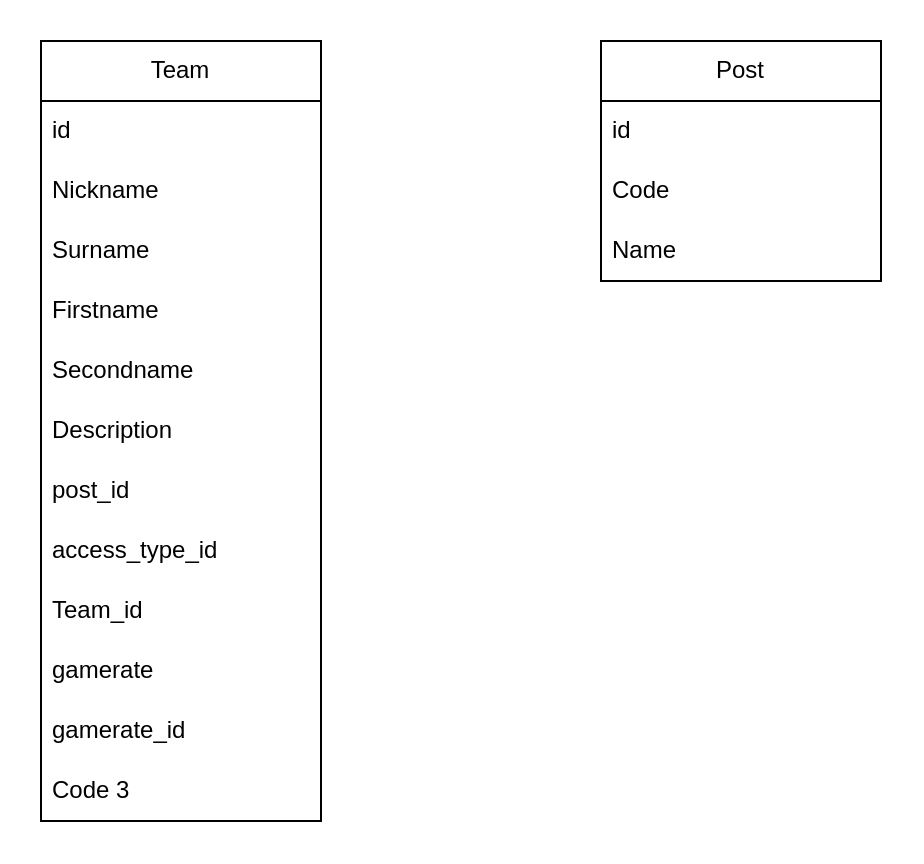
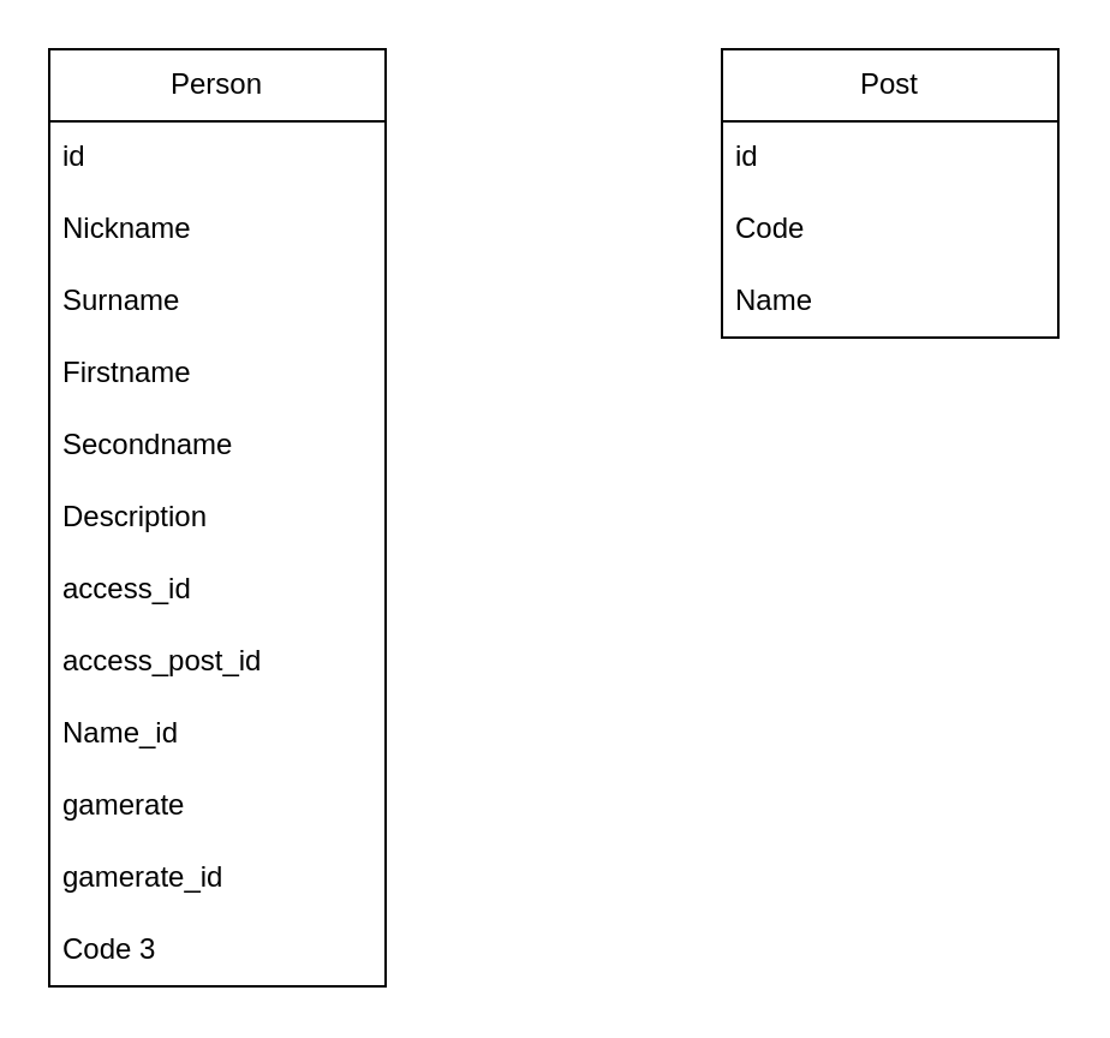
- <mxCell id="2" value="Team" style="swimlane;fontStyle=0;childLayout=stackLayout;horizontal=1;startSize=30;horizontalStack=0;resizeParent=1;resizeParentMax=0;resizeLast=0;collapsible=1;marginBottom=0;whiteSpace=wrap;html=1;" vertex="1" parent="1"><mxGeometry x="20" y="20" width="140" height="390" as="geometry" /></mxCell>
+ <mxCell id="2" value="Person" style="swimlane;fontStyle=0;childLayout=stackLayout;horizontal=1;startSize=30;horizontalStack=0;resizeParent=1;resizeParentMax=0;resizeLast=0;collapsible=1;marginBottom=0;whiteSpace=wrap;html=1;" vertex="1" parent="1"><mxGeometry x="20" y="20" width="140" height="390" as="geometry" /></mxCell>
- <mxCell id="9" value="post_id" style="text;strokeColor=none;fillColor=none;align=left;verticalAlign=middle;spacingLeft=4;spacingRight=4;overflow=hidden;points=[[0,0.5],[1,0.5]];portConstraint=eastwest;rotatable=0;whiteSpace=wrap;html=1;" vertex="1" parent="2"><mxGeometry y="210" width="140" height="30" as="geometry" /></mxCell>
+ <mxCell id="9" value="access_id" style="text;strokeColor=none;fillColor=none;align=left;verticalAlign=middle;spacingLeft=4;spacingRight=4;overflow=hidden;points=[[0,0.5],[1,0.5]];portConstraint=eastwest;rotatable=0;whiteSpace=wrap;html=1;" vertex="1" parent="2"><mxGeometry y="210" width="140" height="30" as="geometry" /></mxCell>
- <mxCell id="10" value="access_type_id" style="text;strokeColor=none;fillColor=none;align=left;verticalAlign=middle;spacingLeft=4;spacingRight=4;overflow=hidden;points=[[0,0.5],[1,0.5]];portConstraint=eastwest;rotatable=0;whiteSpace=wrap;html=1;" vertex="1" parent="2"><mxGeometry y="240" width="140" height="30" as="geometry" /></mxCell>
+ <mxCell id="10" value="access_post_id" style="text;strokeColor=none;fillColor=none;align=left;verticalAlign=middle;spacingLeft=4;spacingRight=4;overflow=hidden;points=[[0,0.5],[1,0.5]];portConstraint=eastwest;rotatable=0;whiteSpace=wrap;html=1;" vertex="1" parent="2"><mxGeometry y="240" width="140" height="30" as="geometry" /></mxCell>
- <mxCell id="11" value="Team_id" style="text;strokeColor=none;fillColor=none;align=left;verticalAlign=middle;spacingLeft=4;spacingRight=4;overflow=hidden;points=[[0,0.5],[1,0.5]];portConstraint=eastwest;rotatable=0;whiteSpace=wrap;html=1;" vertex="1" parent="2"><mxGeometry y="270" width="140" height="30" as="geometry" /></mxCell>
+ <mxCell id="11" value="Name_id" style="text;strokeColor=none;fillColor=none;align=left;verticalAlign=middle;spacingLeft=4;spacingRight=4;overflow=hidden;points=[[0,0.5],[1,0.5]];portConstraint=eastwest;rotatable=0;whiteSpace=wrap;html=1;" vertex="1" parent="2"><mxGeometry y="270" width="140" height="30" as="geometry" /></mxCell>
